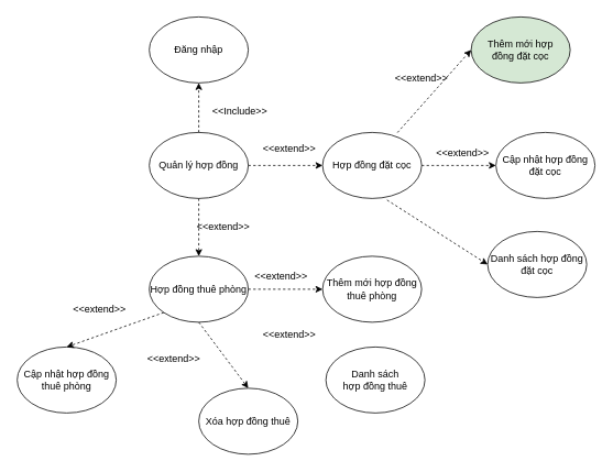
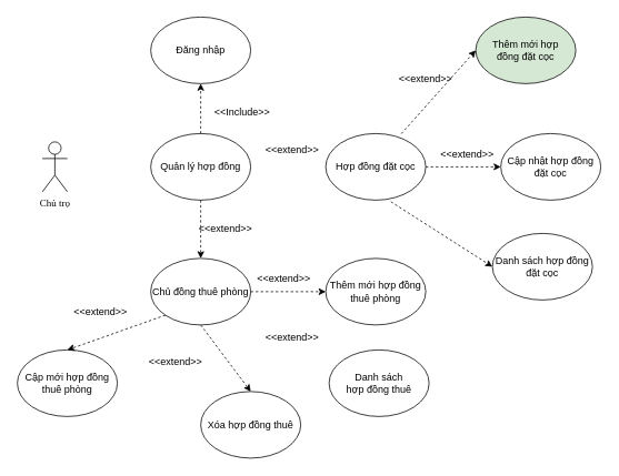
+ <mxCell id="2" value="Chủ trọ" style="shape=umlActor;verticalLabelPosition=bottom;verticalAlign=top;html=1;outlineConnect=0;fontFamily=Times New Roman;" vertex="1" parent="1"><mxGeometry x="50" y="170" width="30" height="60" as="geometry" /></mxCell>
- <mxCell id="8" value="" style="endArrow=classic;html=1;rounded=0;dashed=1;entryX=0;entryY=0.5;entryDx=0;entryDy=0;exitX=1;exitY=0.5;exitDx=0;exitDy=0;" edge="1" parent="1" source="3" target="5"><mxGeometry width="50" height="50" relative="1" as="geometry"><mxPoint x="410" y="270" as="sourcePoint" /><mxPoint x="412" y="352" as="targetPoint" /></mxGeometry></mxCell>
- <mxCell id="19" value="Hợp đồng thuê phòng" style="ellipse;whiteSpace=wrap;html=1;" vertex="1" parent="1"><mxGeometry x="180" y="310" width="120" height="80" as="geometry" /></mxCell>
+ <mxCell id="19" value="Chủ đồng thuê phòng" style="ellipse;whiteSpace=wrap;html=1;" vertex="1" parent="1"><mxGeometry x="180" y="310" width="120" height="80" as="geometry" /></mxCell>
- <mxCell id="30" value="Cập nhật hợp đồng thuê phòng" style="ellipse;whiteSpace=wrap;html=1;" vertex="1" parent="1"><mxGeometry x="20" y="420" width="120" height="80" as="geometry" /></mxCell>
+ <mxCell id="30" value="Cập mới hợp đồng thuê phòng" style="ellipse;whiteSpace=wrap;html=1;" vertex="1" parent="1"><mxGeometry x="20" y="420" width="120" height="80" as="geometry" /></mxCell>
